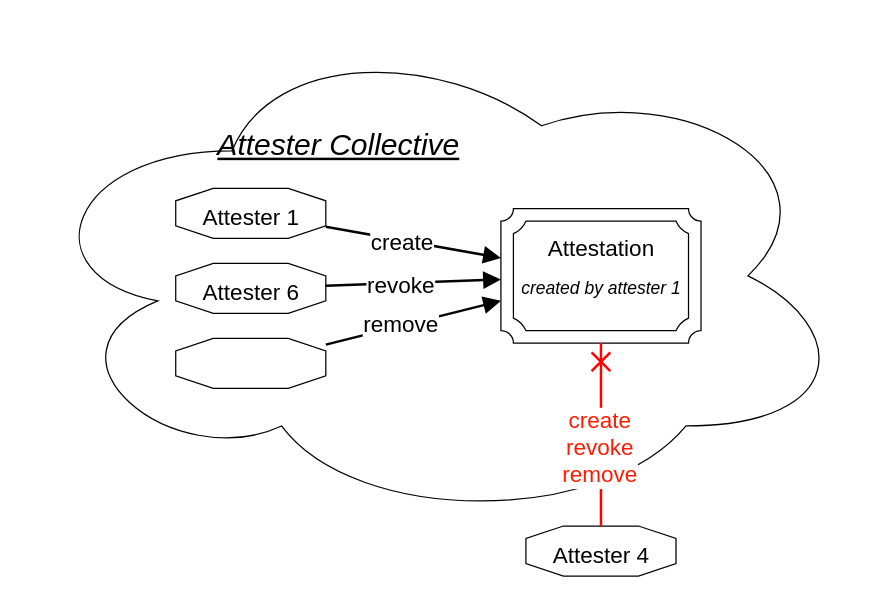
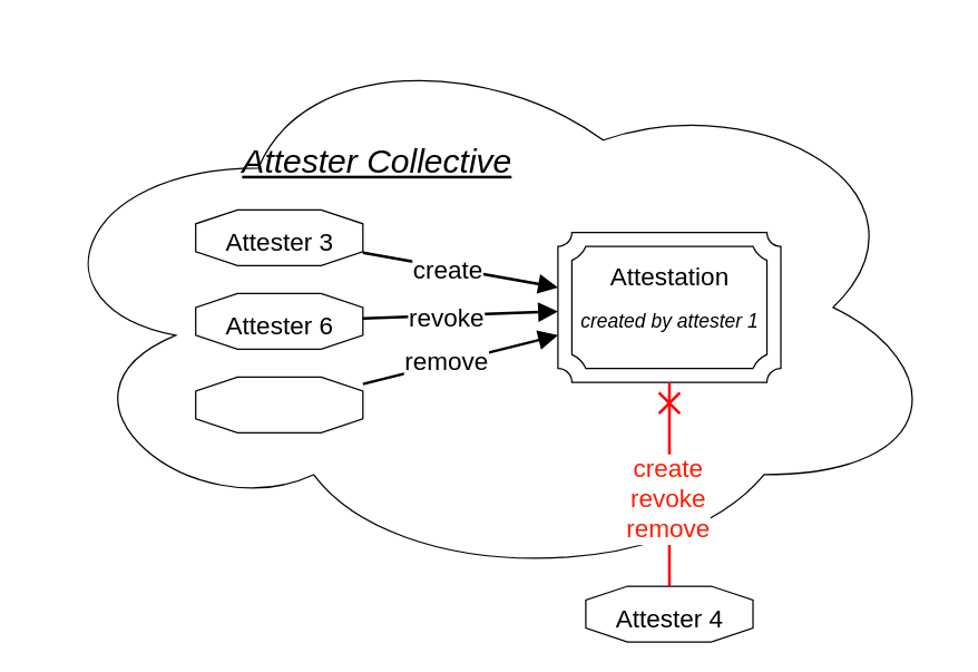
- <mxCell id="13" value="&lt;font style=&quot;font-size: 18px;&quot;&gt;Attester 1&lt;/font&gt;" style="text;html=1;align=center;verticalAlign=middle;resizable=0;points=[];autosize=1;strokeColor=none;fillColor=none;fontSize=25;" parent="11" vertex="1"><mxGeometry x="15" y="-0.003" width="90" height="40" as="geometry" /></mxCell>
+ <mxCell id="13" value="&lt;font style=&quot;font-size: 18px;&quot;&gt;Attester 3&lt;/font&gt;" style="text;html=1;align=center;verticalAlign=middle;resizable=0;points=[];autosize=1;strokeColor=none;fillColor=none;fontSize=25;" parent="11" vertex="1"><mxGeometry x="15" y="-0.003" width="90" height="40" as="geometry" /></mxCell>
